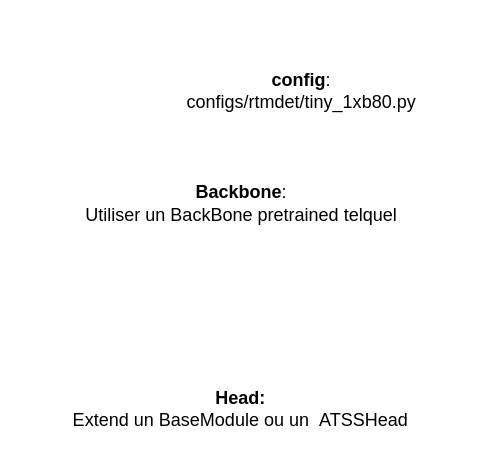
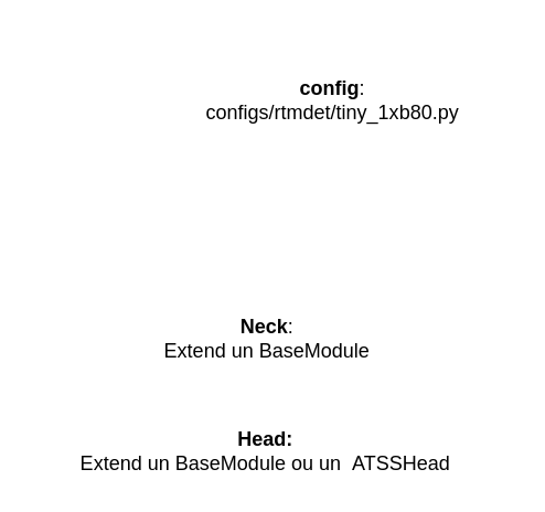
- <mxCell id="3" value="&lt;b&gt;Backbone&lt;/b&gt;:&lt;div&gt;Utiliser un BackBone pretrained telquel&lt;/div&gt;" style="text;html=1;align=center;verticalAlign=middle;whiteSpace=wrap;rounded=0;" vertex="1" parent="1"><mxGeometry x="51" y="113" width="219" height="43" as="geometry" /></mxCell>
+ <mxCell id="4" value="&lt;b&gt;Neck&lt;/b&gt;:&lt;div&gt;Extend un&amp;nbsp;BaseModule&lt;/div&gt;" style="text;html=1;align=center;verticalAlign=middle;whiteSpace=wrap;rounded=0;" vertex="1" parent="1"><mxGeometry x="88.5" y="189" width="144" height="30" as="geometry" /></mxCell>
